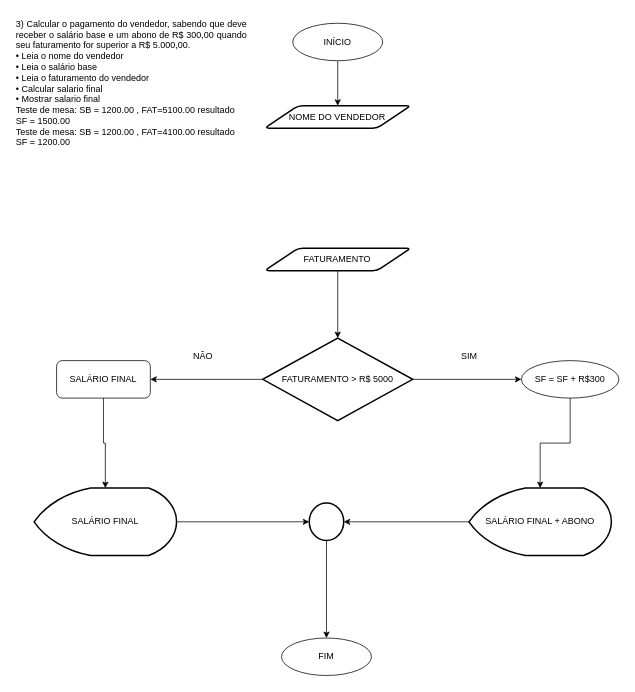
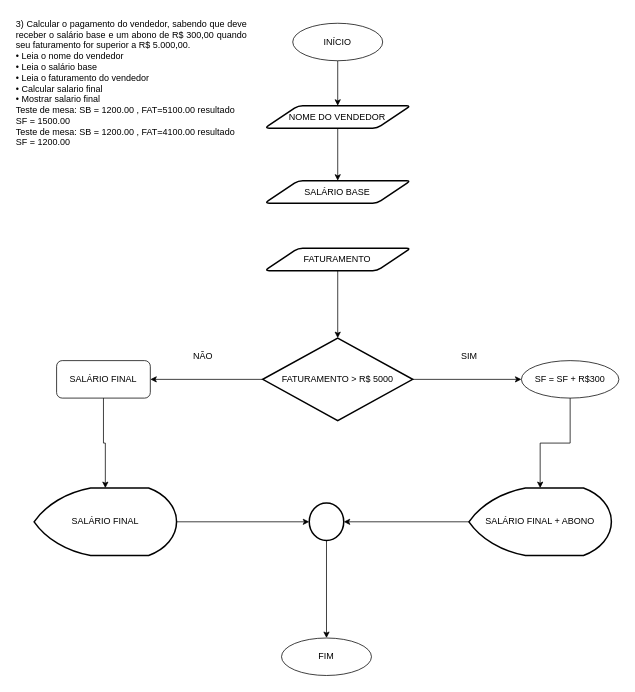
+ <mxCell id="5" value="" style="edgeStyle=orthogonalEdgeStyle;rounded=0;orthogonalLoop=1;jettySize=auto;html=1;" edge="1" parent="1" source="6" target="17"><mxGeometry relative="1" as="geometry" /></mxCell>
+ <mxCell id="17" value="SALÁRIO BASE" style="shape=parallelogram;html=1;strokeWidth=2;perimeter=parallelogramPerimeter;whiteSpace=wrap;rounded=1;arcSize=12;size=0.23;" vertex="1" parent="1"><mxGeometry x="352.47" y="240" width="195" height="30" as="geometry" /></mxCell>
